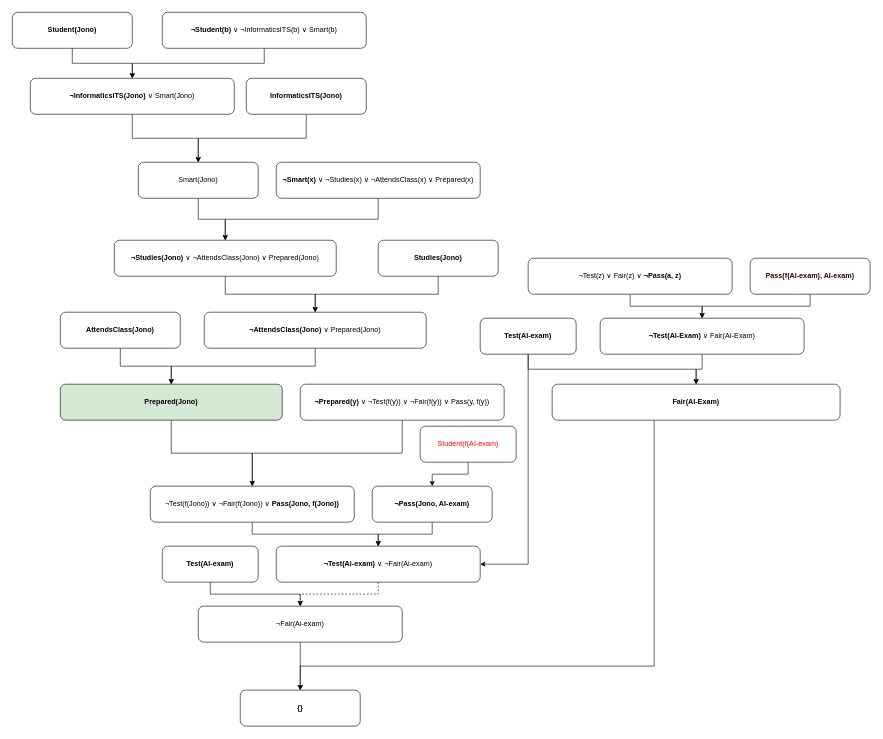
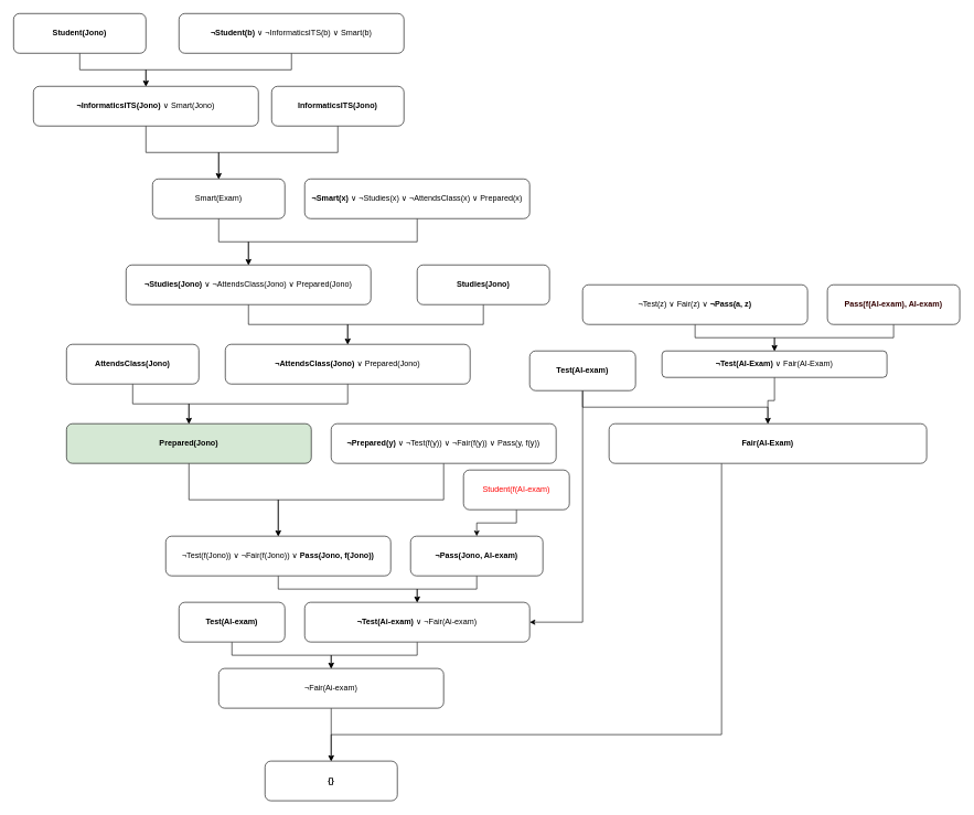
- <mxCell id="25" value="Smart(Jono)" style="rounded=1;whiteSpace=wrap;html=1;" vertex="1" parent="1"><mxGeometry x="230" y="270" width="200" height="60" as="geometry" /></mxCell>
+ <mxCell id="25" value="Smart(Exam)" style="rounded=1;whiteSpace=wrap;html=1;" vertex="1" parent="1"><mxGeometry x="230" y="270" width="200" height="60" as="geometry" /></mxCell>
- <mxCell id="35" value="&lt;b&gt;¬Test(AI-Exam)&lt;/b&gt; ∨ Fair(AI-Exam)" style="rounded=1;whiteSpace=wrap;html=1;" vertex="1" parent="1"><mxGeometry x="1000" y="530" width="340" height="60" as="geometry" /></mxCell>
+ <mxCell id="35" value="&lt;b&gt;¬Test(AI-Exam)&lt;/b&gt; ∨ Fair(AI-Exam)" style="rounded=1;whiteSpace=wrap;html=1;" vertex="1" parent="1"><mxGeometry x="1000" y="530" width="340" height="40" as="geometry" /></mxCell>
- <mxCell id="48" style="edgeStyle=orthogonalEdgeStyle;rounded=0;orthogonalLoop=1;jettySize=auto;html=1;entryX=0.5;entryY=0;entryDx=0;entryDy=0;dashed=1;" edge="1" parent="1" source="49" target="42"><mxGeometry relative="1" as="geometry" /></mxCell>
+ <mxCell id="48" style="edgeStyle=orthogonalEdgeStyle;rounded=0;orthogonalLoop=1;jettySize=auto;html=1;entryX=0.5;entryY=0;entryDx=0;entryDy=0;" edge="1" parent="1" source="49" target="42"><mxGeometry relative="1" as="geometry" /></mxCell>
